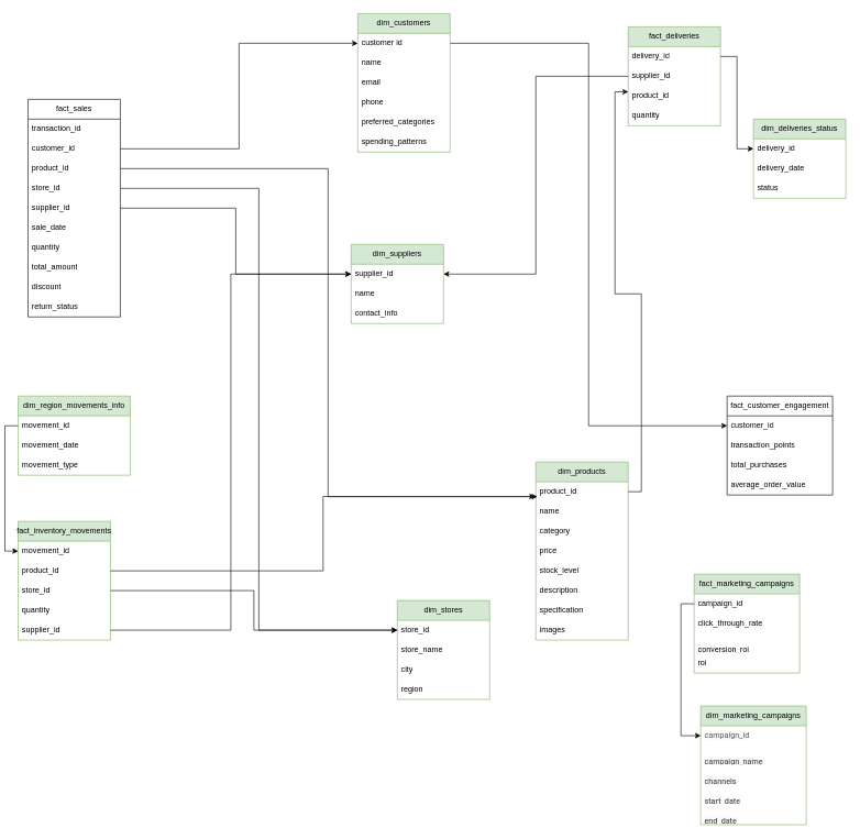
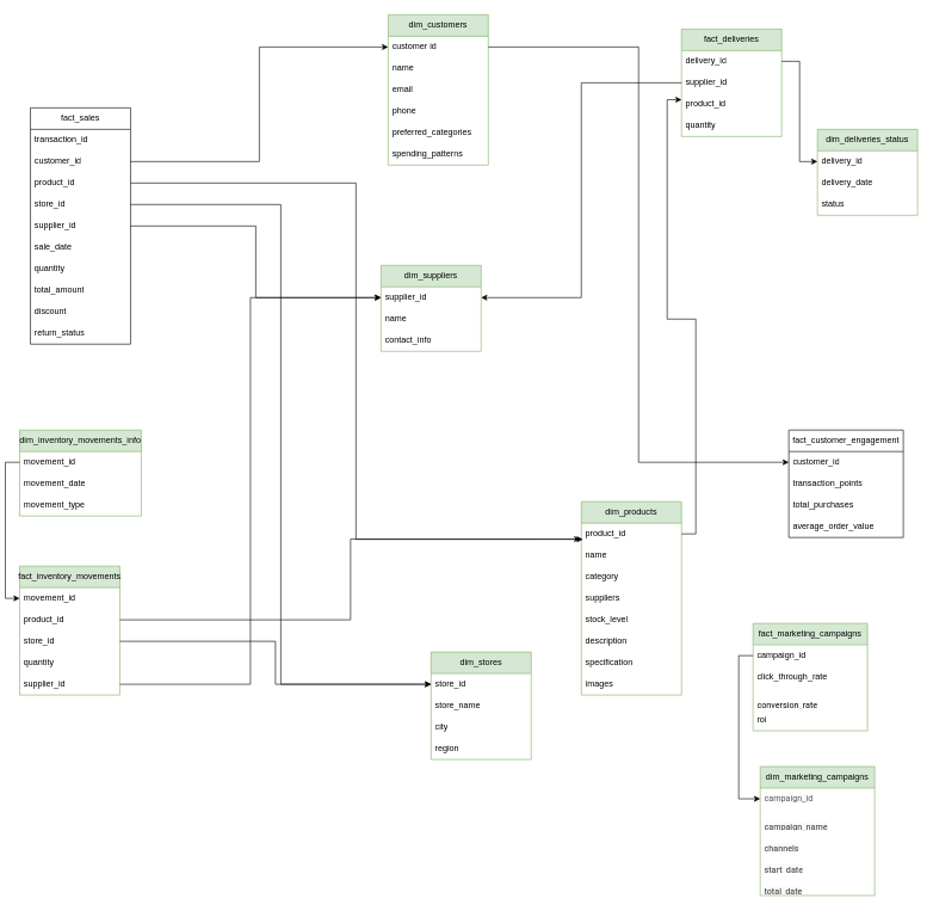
- <mxCell id="46" value="dim_region_movements_info" style="swimlane;fontStyle=0;childLayout=stackLayout;horizontal=1;startSize=30;horizontalStack=0;resizeParent=1;resizeParentMax=0;resizeLast=0;collapsible=1;marginBottom=0;whiteSpace=wrap;html=1;fillColor=#d5e8d4;strokeColor=#82b366;" vertex="1" parent="1"><mxGeometry x="20" y="600" width="170" height="120" as="geometry" /></mxCell>
+ <mxCell id="46" value="dim_inventory_movements_info" style="swimlane;fontStyle=0;childLayout=stackLayout;horizontal=1;startSize=30;horizontalStack=0;resizeParent=1;resizeParentMax=0;resizeLast=0;collapsible=1;marginBottom=0;whiteSpace=wrap;html=1;fillColor=#d5e8d4;strokeColor=#82b366;" vertex="1" parent="1"><mxGeometry x="20" y="600" width="170" height="120" as="geometry" /></mxCell>
- <mxCell id="68" value="price" style="text;strokeColor=none;fillColor=none;align=left;verticalAlign=middle;spacingLeft=4;spacingRight=4;overflow=hidden;points=[[0,0.5],[1,0.5]];portConstraint=eastwest;rotatable=0;whiteSpace=wrap;html=1;" vertex="1" parent="64"><mxGeometry y="120" width="140" height="30" as="geometry" /></mxCell>
+ <mxCell id="68" value="suppliers" style="text;strokeColor=none;fillColor=none;align=left;verticalAlign=middle;spacingLeft=4;spacingRight=4;overflow=hidden;points=[[0,0.5],[1,0.5]];portConstraint=eastwest;rotatable=0;whiteSpace=wrap;html=1;" vertex="1" parent="64"><mxGeometry y="120" width="140" height="30" as="geometry" /></mxCell>
- <mxCell id="32" value="&#10;&lt;span style=&quot;color: rgb(0, 0, 0); font-family: Roboto, sans-serif; font-size: 12px; font-style: normal; font-variant-ligatures: normal; font-variant-caps: normal; font-weight: 400; letter-spacing: normal; orphans: 2; text-align: start; text-indent: 0px; text-transform: none; widows: 2; word-spacing: 0px; -webkit-text-stroke-width: 0px; white-space: pre-wrap; background-color: rgb(255, 255, 255); text-decoration-thickness: initial; text-decoration-style: initial; text-decoration-color: initial; display: inline !important; float: none;&quot;&gt;conversion_roi&lt;/span&gt;&#10;&#10;" style="text;strokeColor=none;fillColor=none;align=left;verticalAlign=middle;spacingLeft=4;spacingRight=4;overflow=hidden;points=[[0,0.5],[1,0.5]];portConstraint=eastwest;rotatable=0;whiteSpace=wrap;html=1;" vertex="1" parent="29"><mxGeometry y="90" width="160" height="30" as="geometry" /></mxCell>
+ <mxCell id="32" value="&#10;&lt;span style=&quot;color: rgb(0, 0, 0); font-family: Roboto, sans-serif; font-size: 12px; font-style: normal; font-variant-ligatures: normal; font-variant-caps: normal; font-weight: 400; letter-spacing: normal; orphans: 2; text-align: start; text-indent: 0px; text-transform: none; widows: 2; word-spacing: 0px; -webkit-text-stroke-width: 0px; white-space: pre-wrap; background-color: rgb(255, 255, 255); text-decoration-thickness: initial; text-decoration-style: initial; text-decoration-color: initial; display: inline !important; float: none;&quot;&gt;conversion_rate&lt;/span&gt;&#10;&#10;" style="text;strokeColor=none;fillColor=none;align=left;verticalAlign=middle;spacingLeft=4;spacingRight=4;overflow=hidden;points=[[0,0.5],[1,0.5]];portConstraint=eastwest;rotatable=0;whiteSpace=wrap;html=1;" vertex="1" parent="29"><mxGeometry y="90" width="160" height="30" as="geometry" /></mxCell>
- <mxCell id="39" value="&#10;&lt;b style=&quot;box-sizing: border-box; font-weight: 500; color: rgba(0, 0, 0, 0.66); font-family: Roboto, sans-serif; font-size: 12px; font-style: normal; font-variant-ligatures: normal; font-variant-caps: normal; letter-spacing: normal; orphans: 2; text-align: left; text-indent: 0px; text-transform: none; widows: 2; word-spacing: 0px; -webkit-text-stroke-width: 0px; white-space: nowrap; background-color: rgb(250, 250, 250); text-decoration-thickness: initial; text-decoration-style: initial; text-decoration-color: initial;&quot;&gt;end_date&lt;/b&gt;&#10;&#10;" style="text;strokeColor=none;fillColor=none;align=left;verticalAlign=middle;spacingLeft=4;spacingRight=4;overflow=hidden;points=[[0,0.5],[1,0.5]];portConstraint=eastwest;rotatable=0;whiteSpace=wrap;html=1;" vertex="1" parent="34"><mxGeometry y="150" width="160" height="30" as="geometry" /></mxCell>
+ <mxCell id="39" value="&#10;&lt;b style=&quot;box-sizing: border-box; font-weight: 500; color: rgba(0, 0, 0, 0.66); font-family: Roboto, sans-serif; font-size: 12px; font-style: normal; font-variant-ligatures: normal; font-variant-caps: normal; letter-spacing: normal; orphans: 2; text-align: left; text-indent: 0px; text-transform: none; widows: 2; word-spacing: 0px; -webkit-text-stroke-width: 0px; white-space: nowrap; background-color: rgb(250, 250, 250); text-decoration-thickness: initial; text-decoration-style: initial; text-decoration-color: initial;&quot;&gt;total_date&lt;/b&gt;&#10;&#10;" style="text;strokeColor=none;fillColor=none;align=left;verticalAlign=middle;spacingLeft=4;spacingRight=4;overflow=hidden;points=[[0,0.5],[1,0.5]];portConstraint=eastwest;rotatable=0;whiteSpace=wrap;html=1;" vertex="1" parent="34"><mxGeometry y="150" width="160" height="30" as="geometry" /></mxCell>
